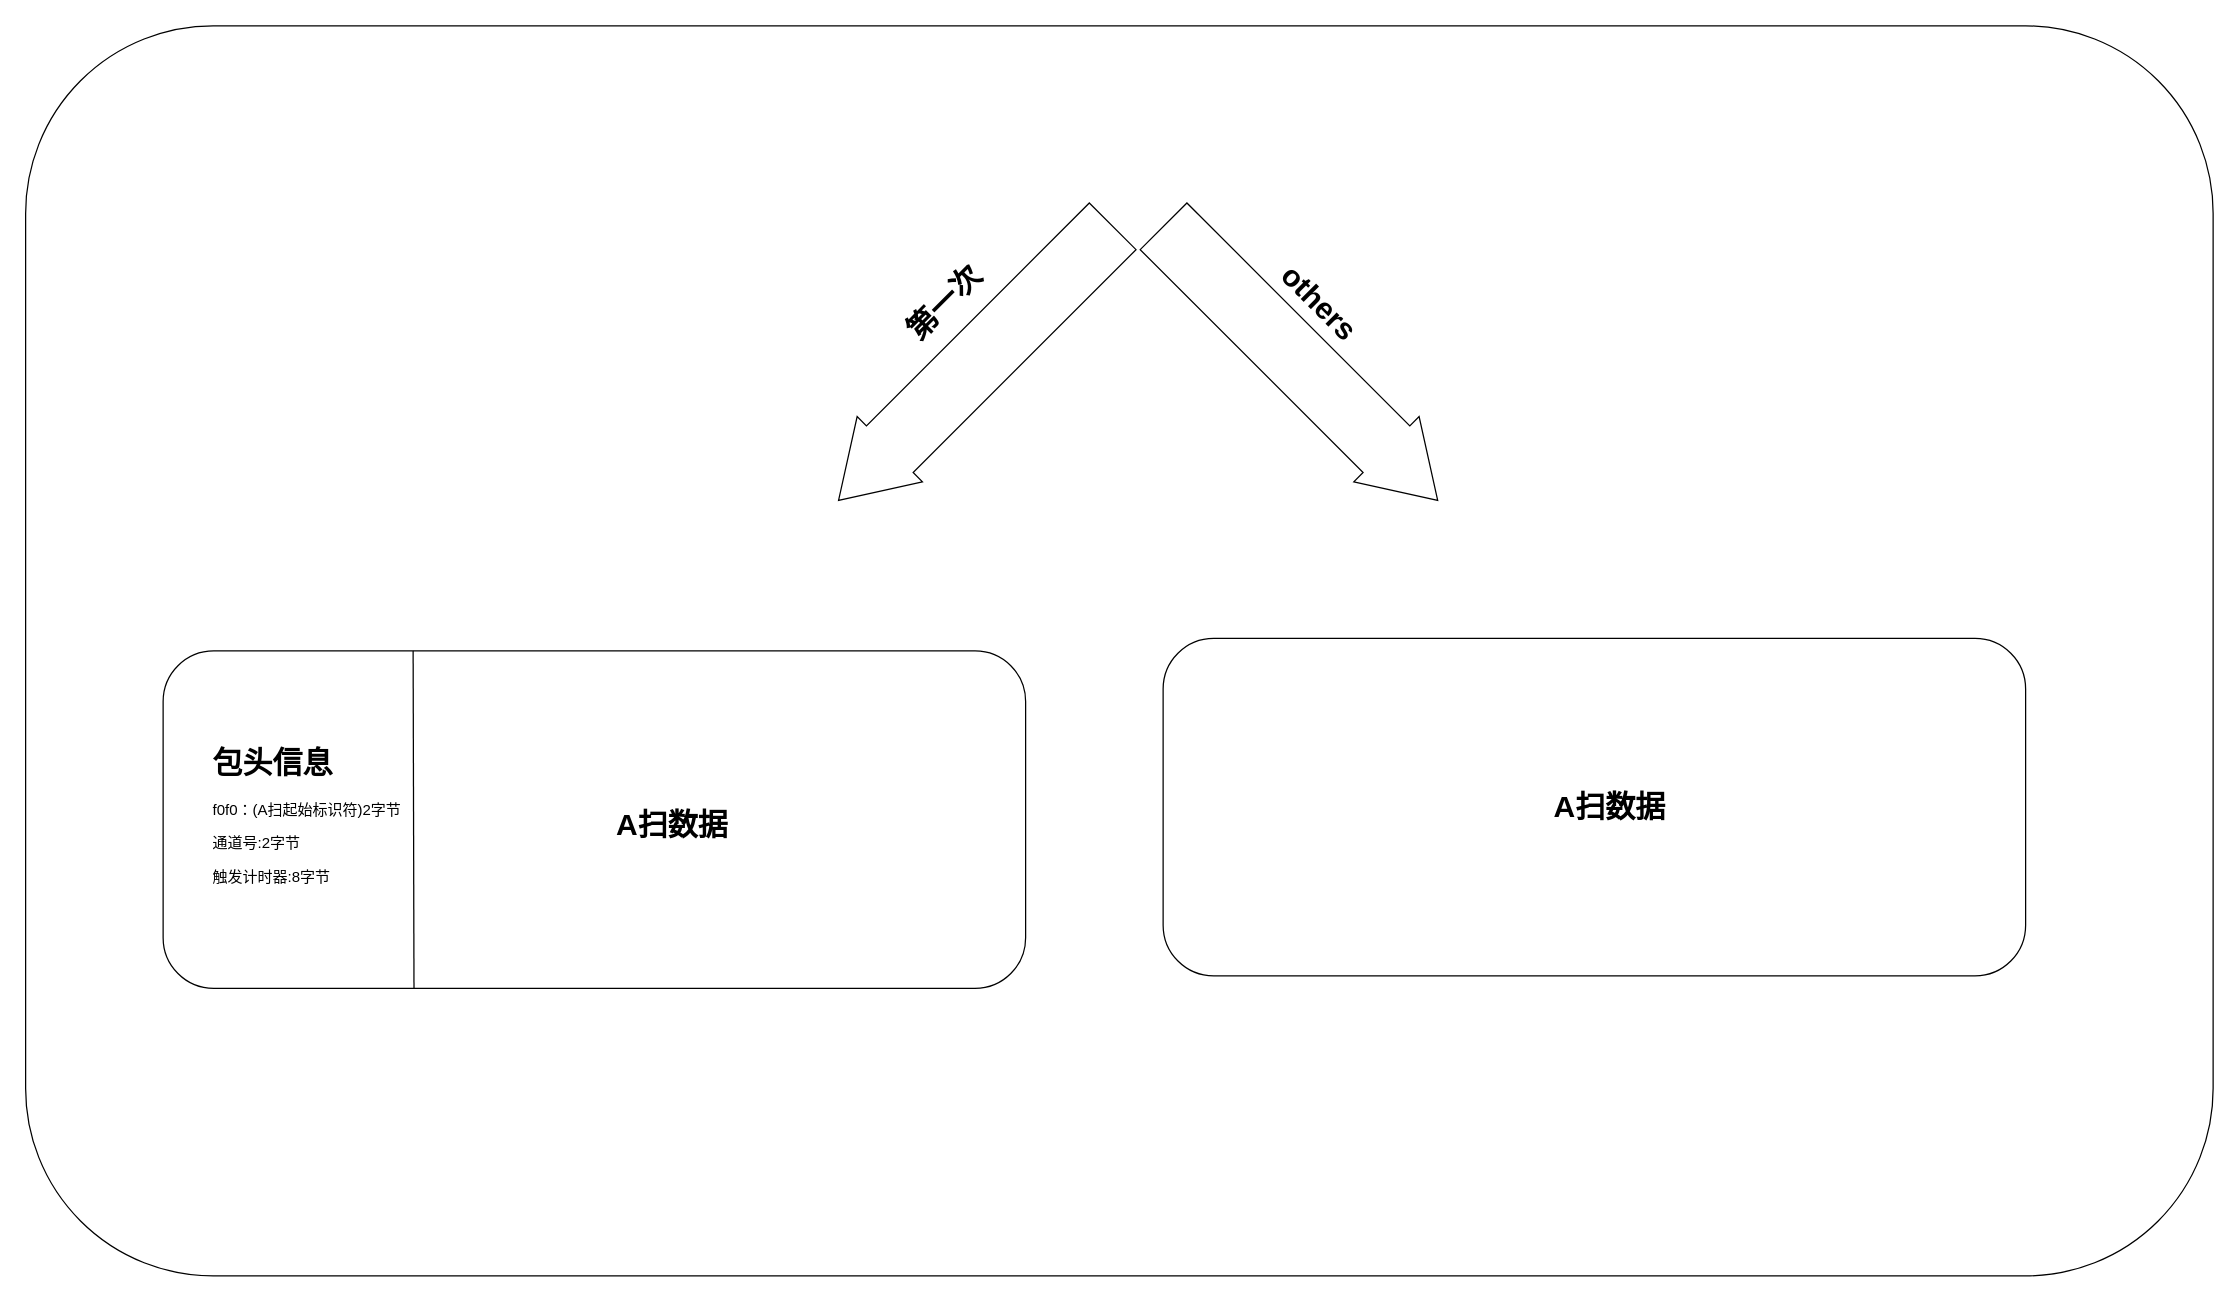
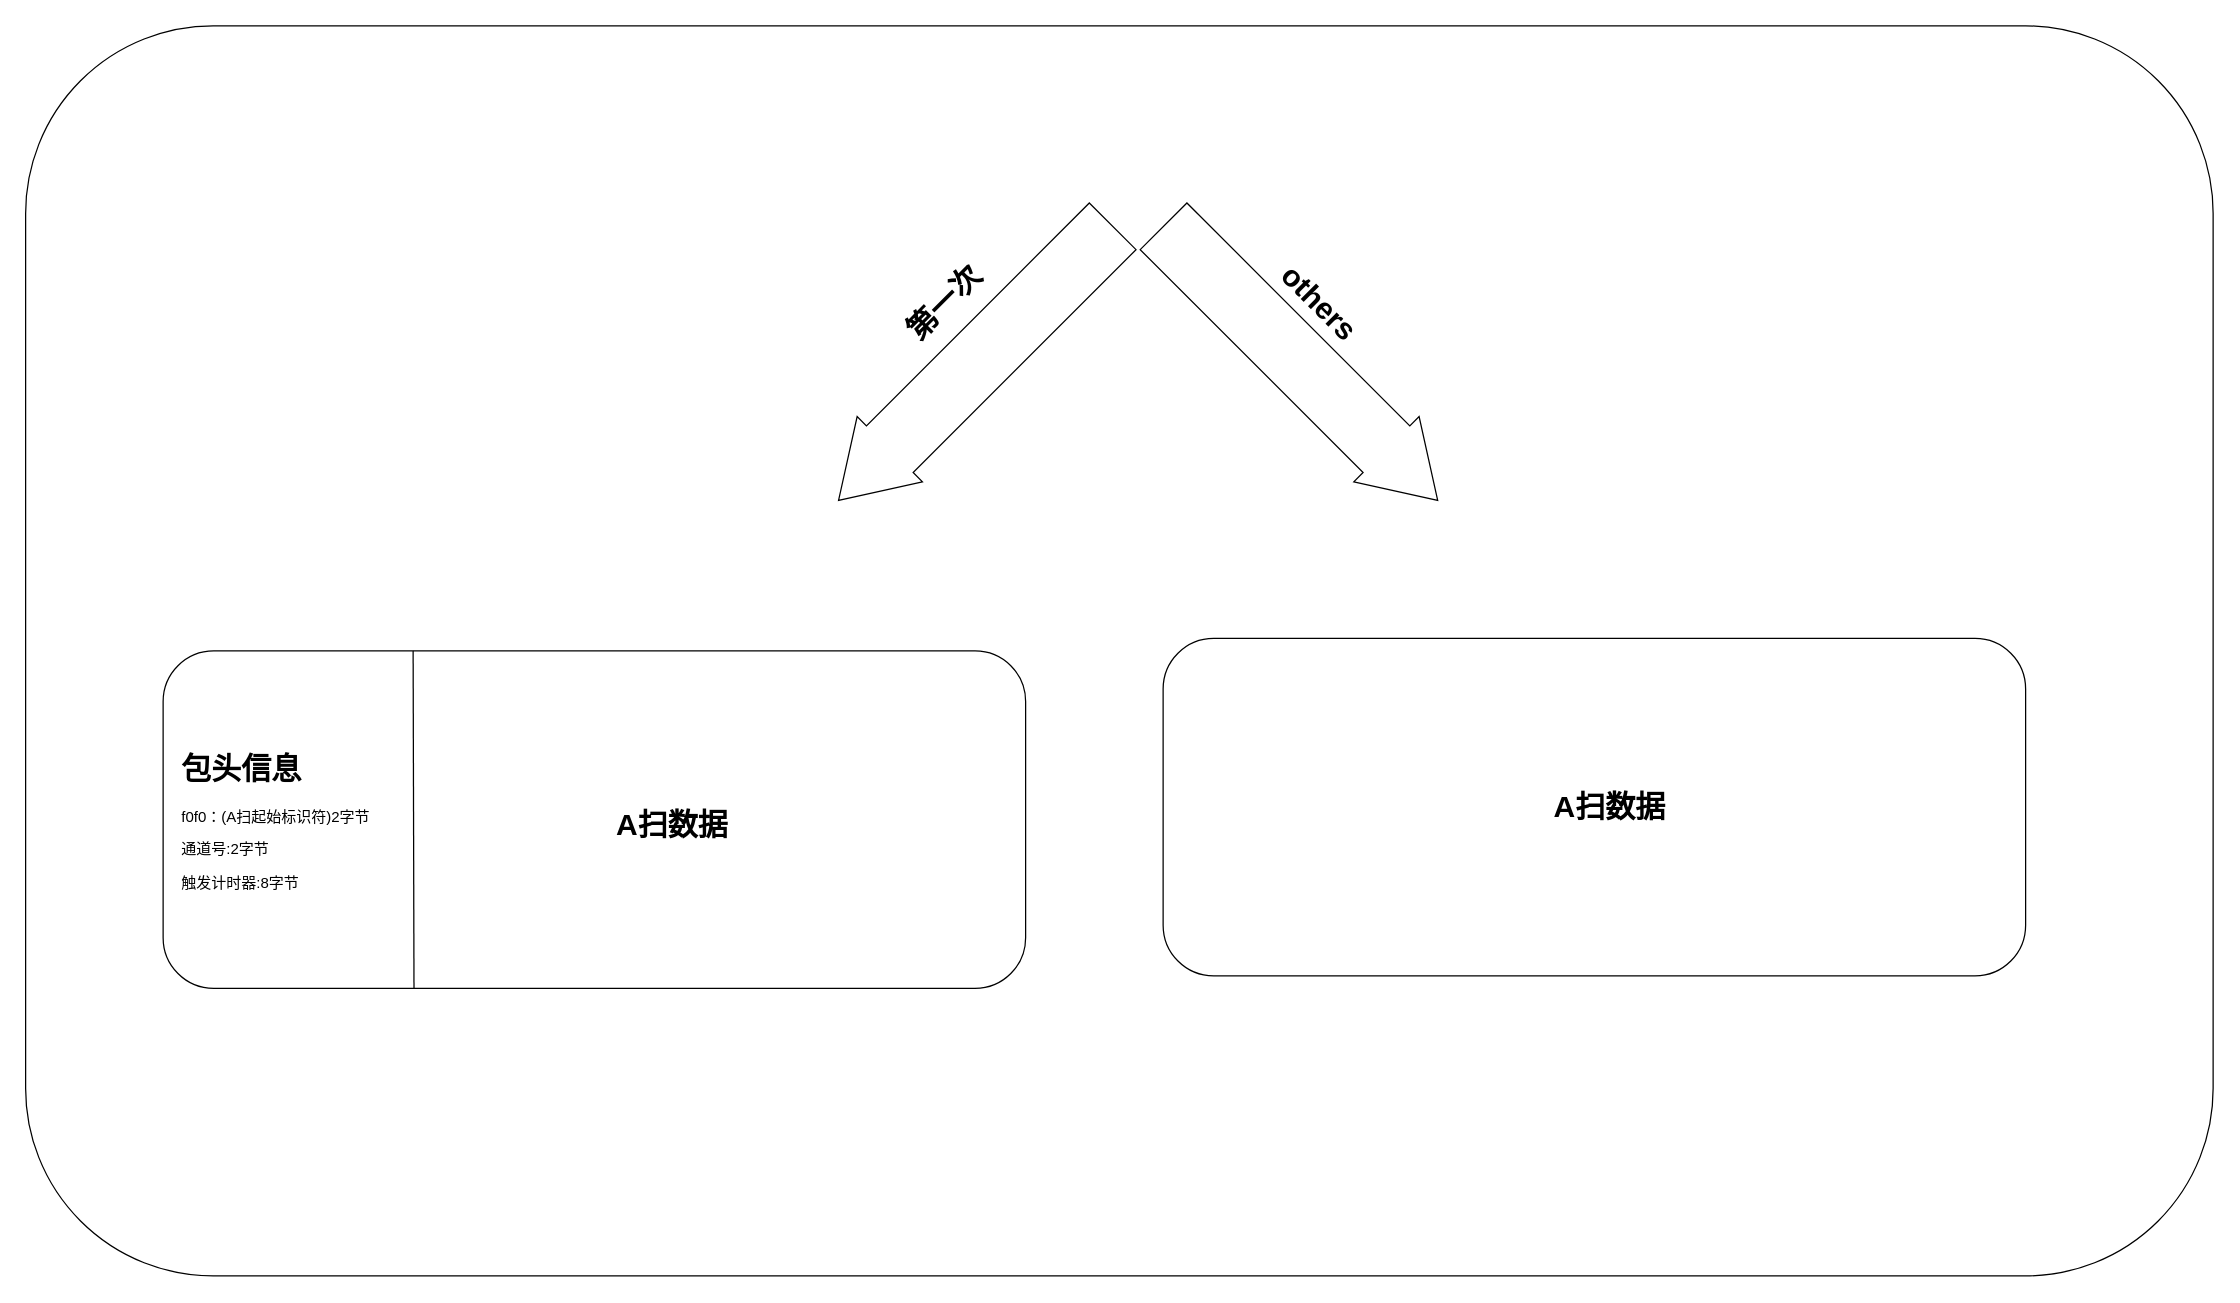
- <mxCell id="5" value="&lt;h1&gt;包头信息&lt;/h1&gt;&lt;p&gt;f0f0：(A扫起始标识符)2字节&lt;/p&gt;&lt;p&gt;通道号:2字节&lt;/p&gt;&lt;p&gt;触发计时器:8字节&lt;/p&gt;" style="text;html=1;strokeColor=none;fillColor=none;spacing=5;spacingTop=-20;whiteSpace=wrap;overflow=hidden;rounded=0;" vertex="1" parent="1"><mxGeometry x="165" y="590" width="190" height="120" as="geometry" /></mxCell>
+ <mxCell id="5" value="&lt;h1&gt;包头信息&lt;/h1&gt;&lt;p&gt;f0f0：(A扫起始标识符)2字节&lt;/p&gt;&lt;p&gt;通道号:2字节&lt;/p&gt;&lt;p&gt;触发计时器:8字节&lt;/p&gt;" style="text;html=1;strokeColor=none;fillColor=none;spacing=5;spacingTop=-20;whiteSpace=wrap;overflow=hidden;rounded=0;" vertex="1" parent="1"><mxGeometry y="595" width="190" height="120" as="geometry" x="140" /></mxCell>
